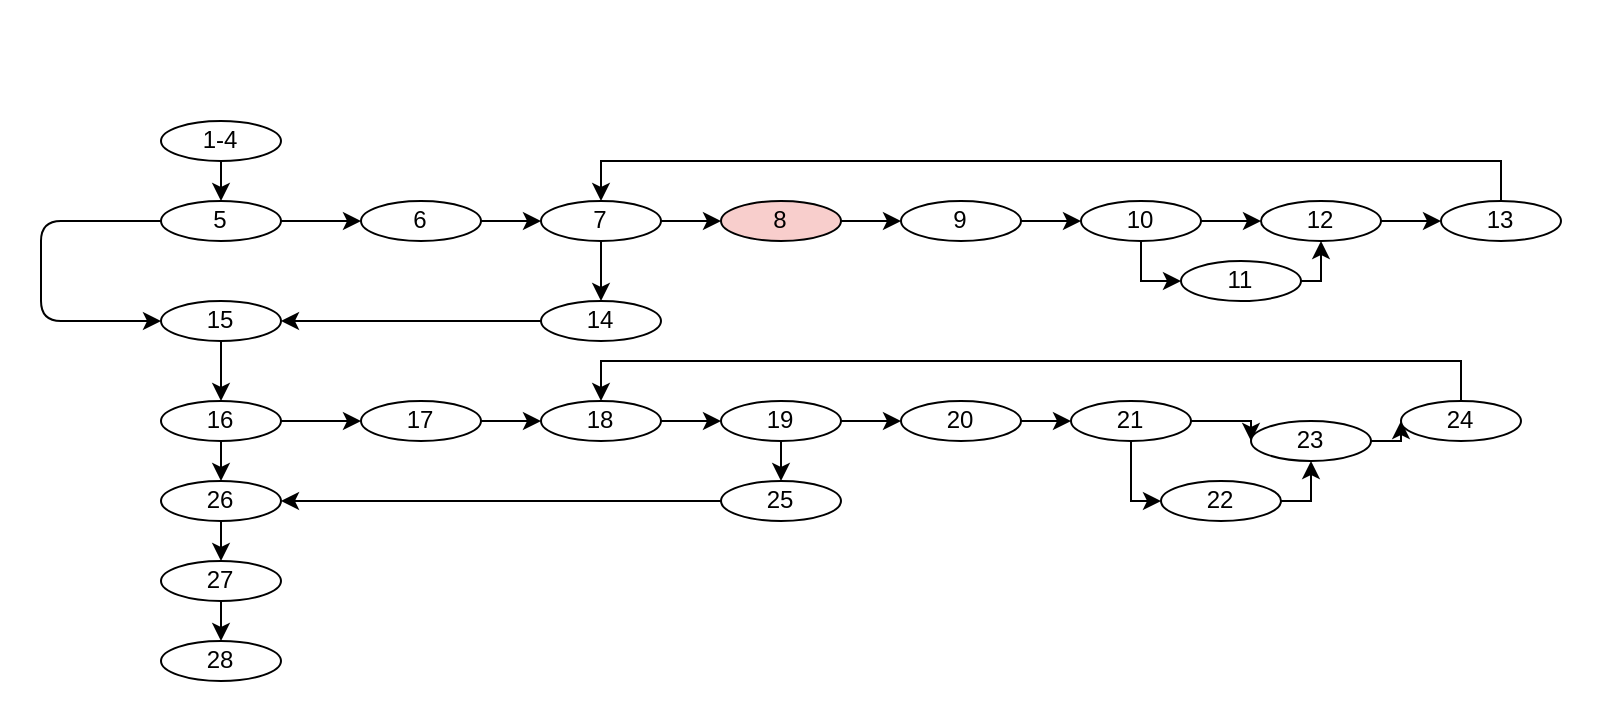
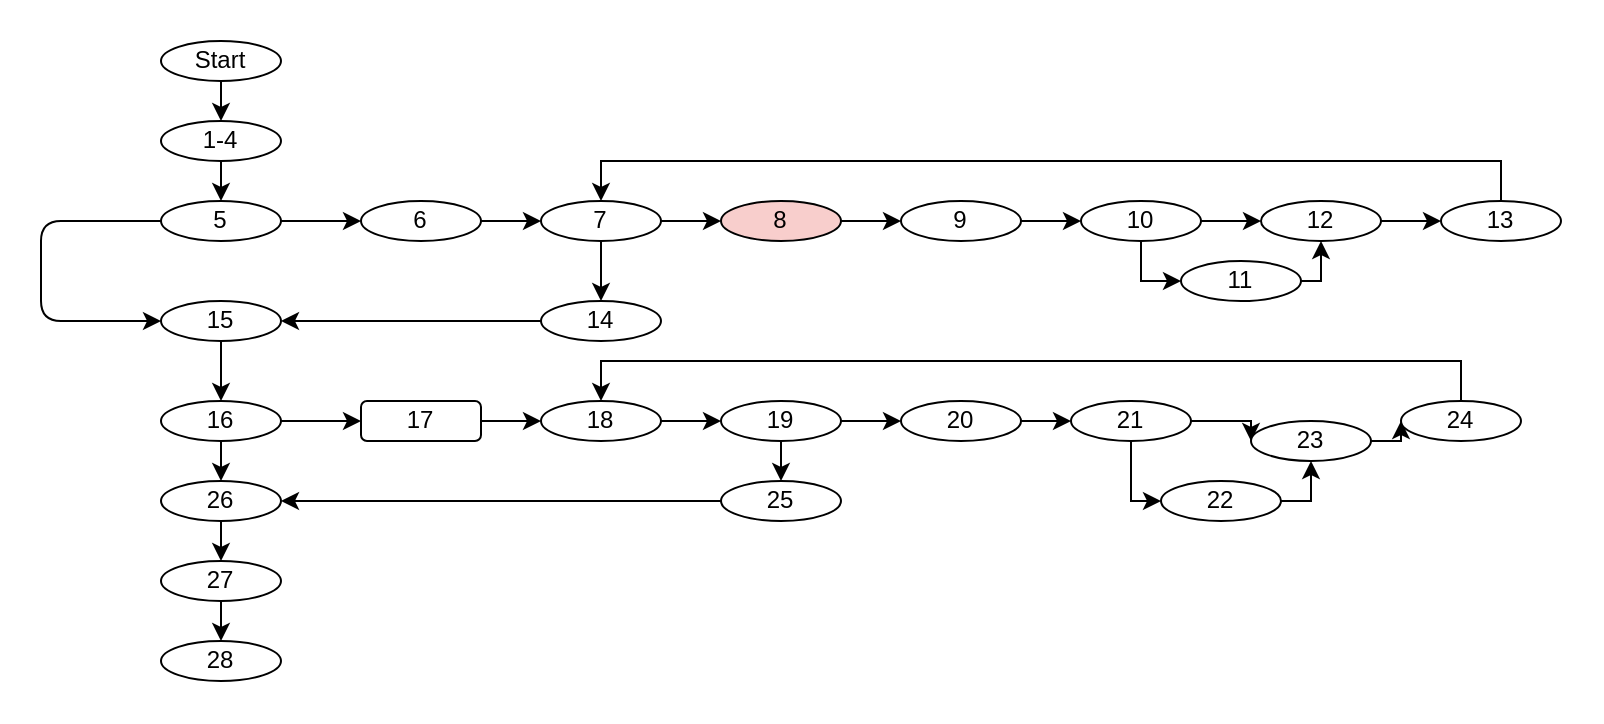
+ <mxCell id="2" value="Start" style="ellipse;whiteSpace=wrap;html=1;" vertex="1" parent="1"><mxGeometry x="80" y="20" width="60" height="20" as="geometry" /></mxCell>
+ <mxCell id="4" value="" style="endArrow=classic;html=1;exitX=0.5;exitY=1;exitDx=0;exitDy=0;entryX=0.5;entryY=0;entryDx=0;entryDy=0;" edge="1" parent="1" source="2" target="3"><mxGeometry width="50" height="50" relative="1" as="geometry"><mxPoint x="240" y="290" as="sourcePoint" /><mxPoint x="290" y="240" as="targetPoint" /></mxGeometry></mxCell>
- <mxCell id="20" value="17" style="ellipse;whiteSpace=wrap;html=1;" vertex="1" parent="1"><mxGeometry x="180" y="200" width="60" height="20" as="geometry" /></mxCell>
+ <mxCell id="20" value="17" style="whiteSpace=wrap;html=1;rounded=1;" vertex="1" parent="1"><mxGeometry x="180" y="200" width="60" height="20" as="geometry" /></mxCell>
